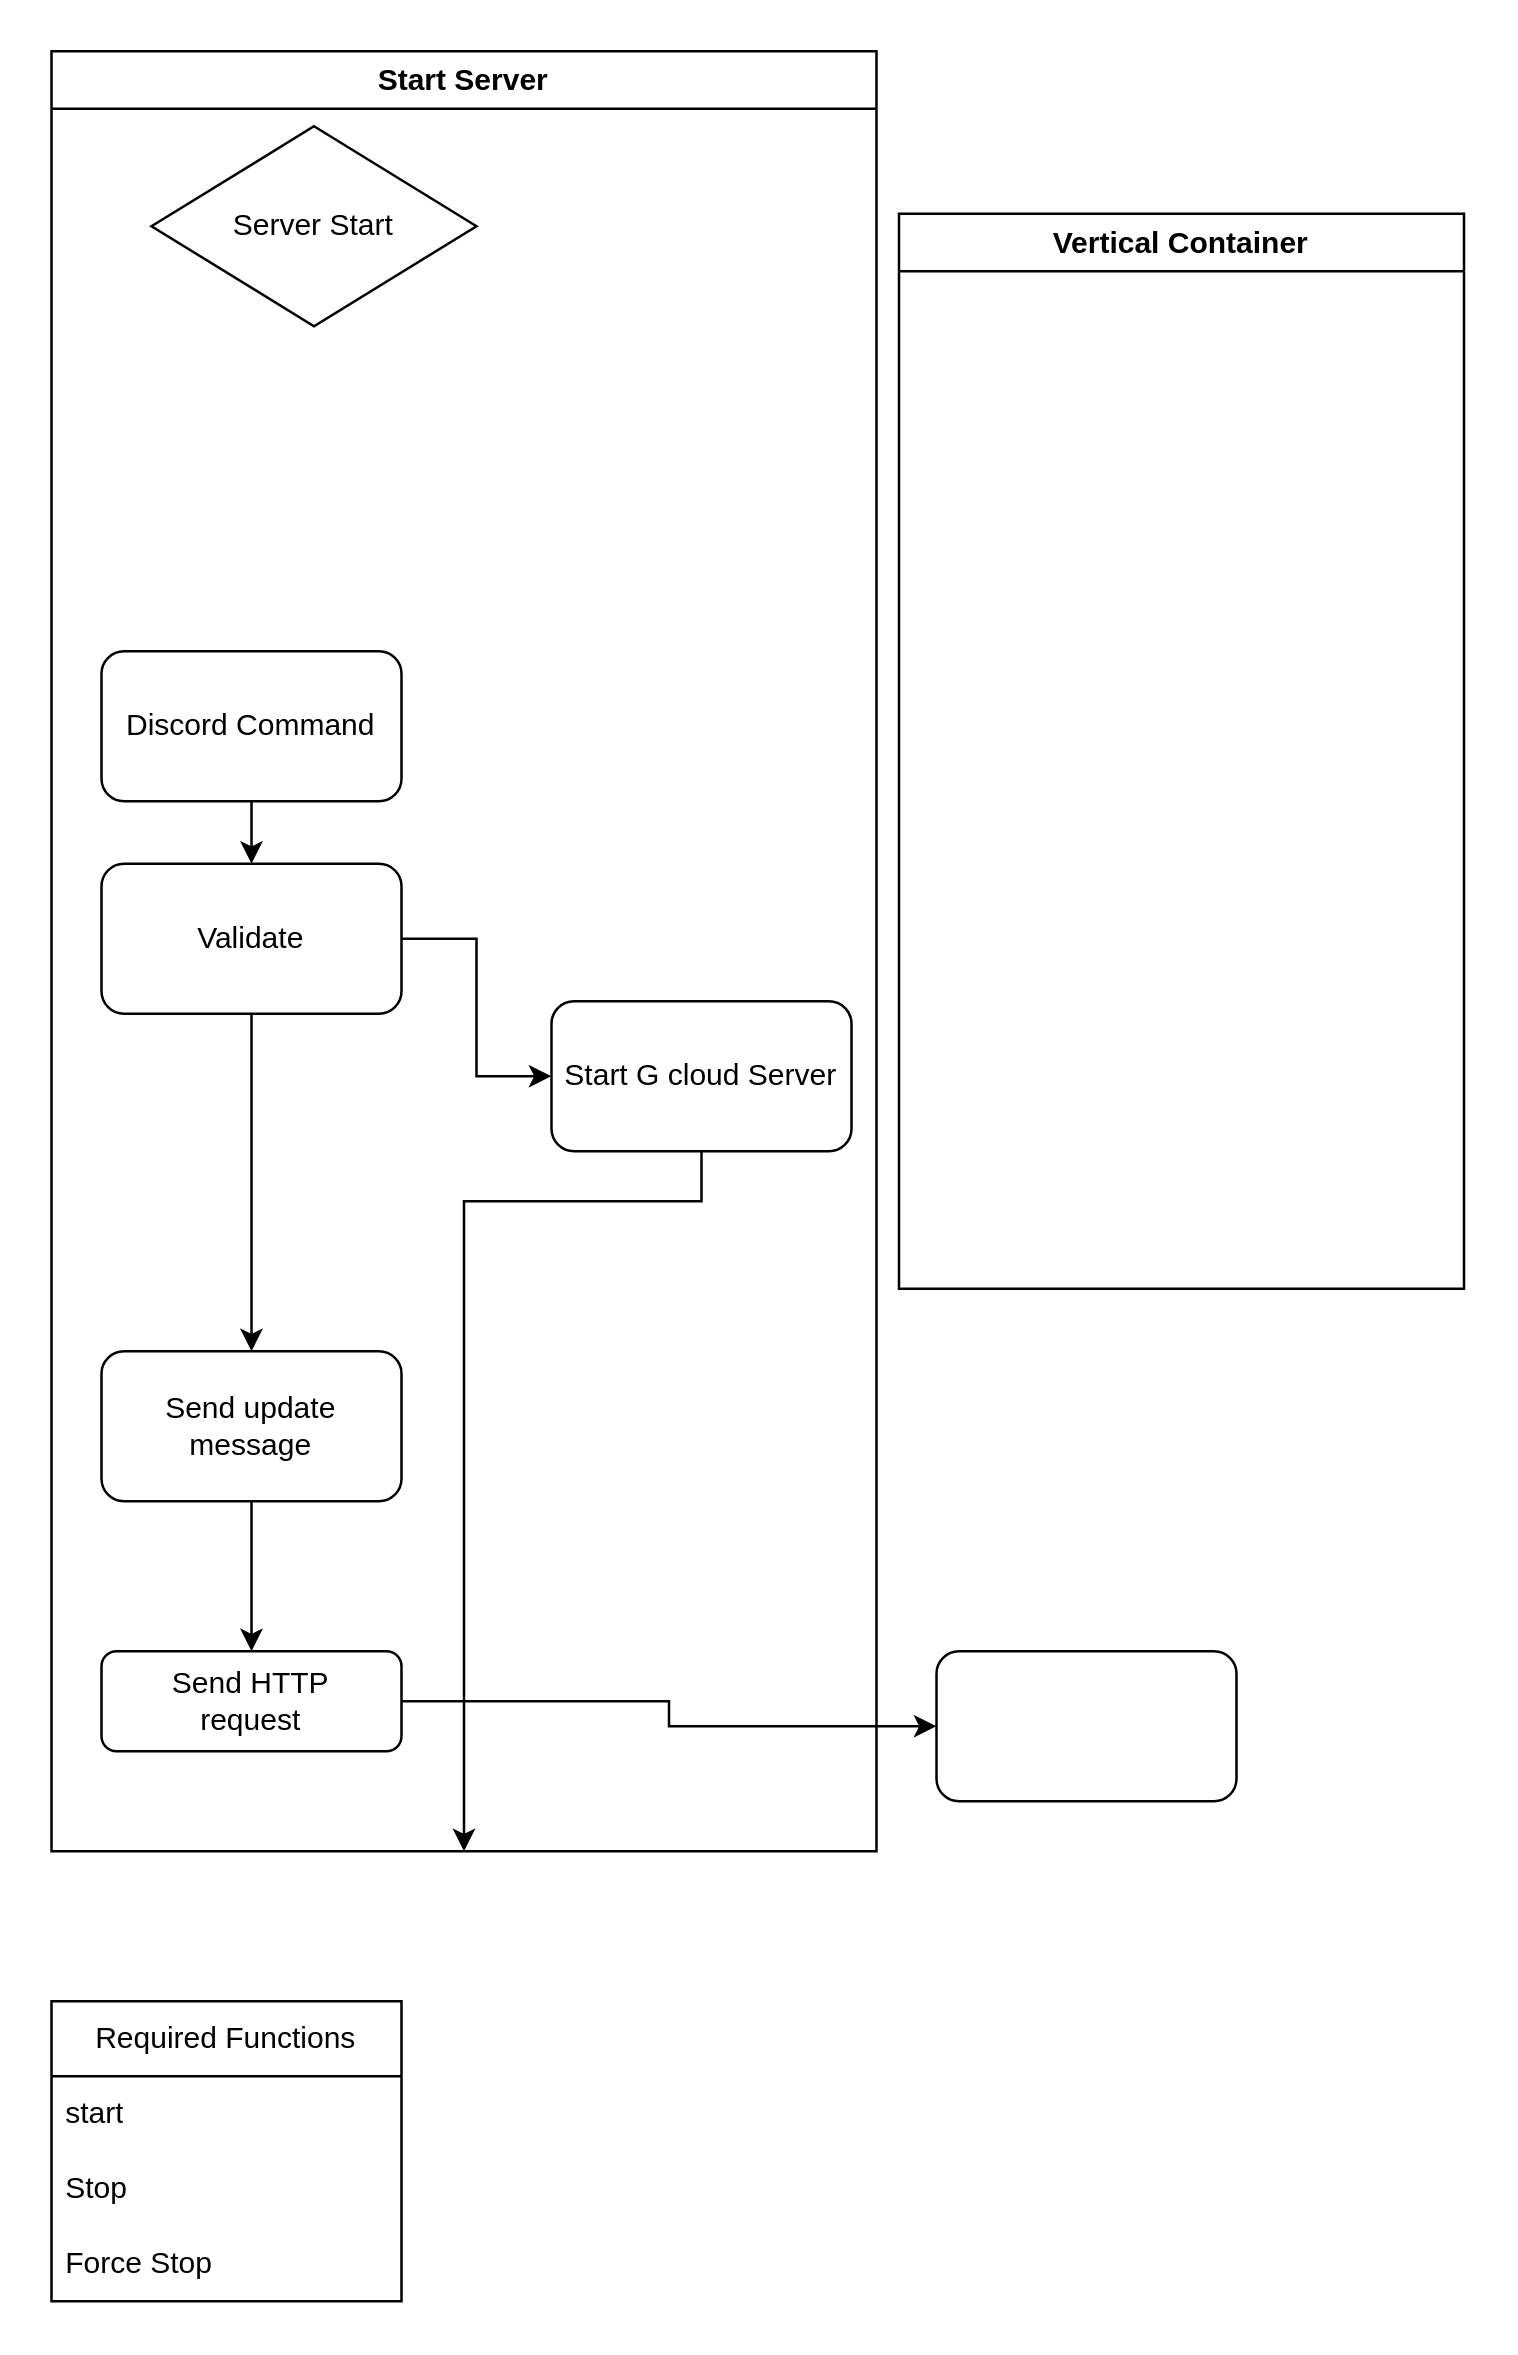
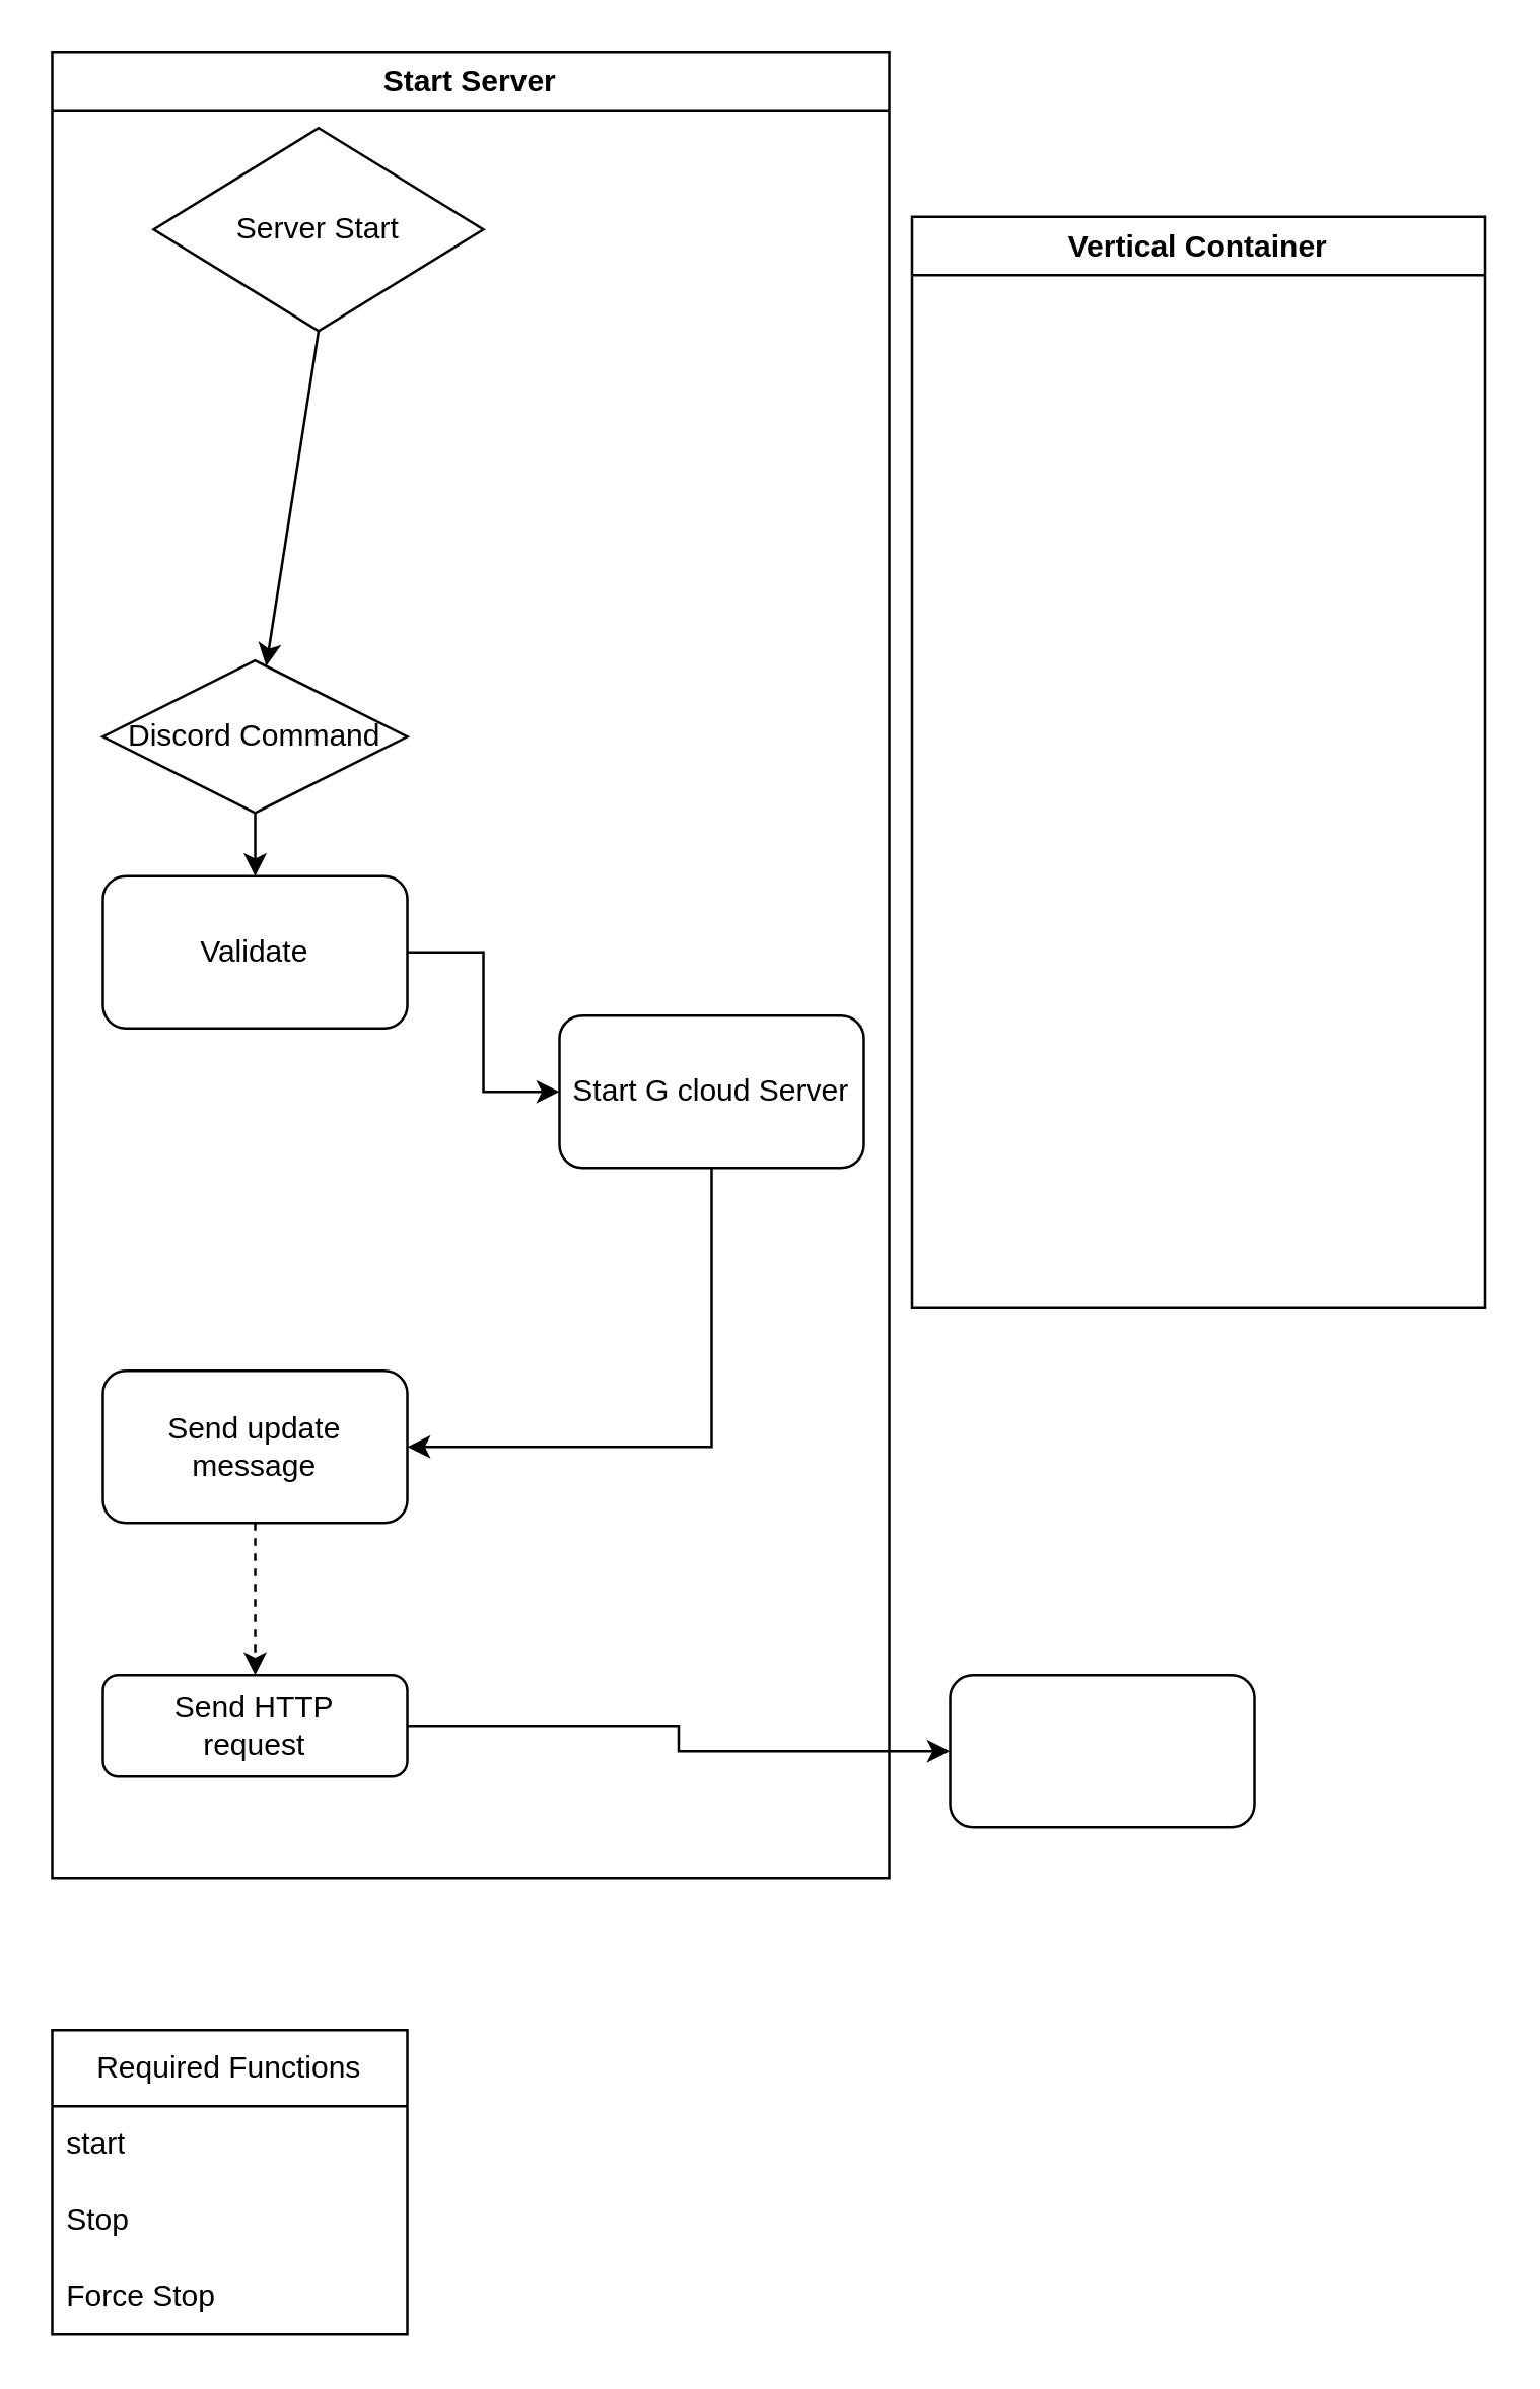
+ <mxCell id="3" value="" style="endArrow=classic;html=1;rounded=0;exitX=0.5;exitY=1;exitDx=0;exitDy=0;" edge="1" parent="1" source="2" target="5"><mxGeometry width="50" height="50" relative="1" as="geometry"><mxPoint x="410" y="500" as="sourcePoint" /><mxPoint x="100" y="250" as="targetPoint" /></mxGeometry></mxCell>
- <mxCell id="5" value="Discord Command" style="rounded=1;whiteSpace=wrap;html=1;" vertex="1" parent="1"><mxGeometry x="40" y="260" width="120" height="60" as="geometry" /></mxCell>
+ <mxCell id="5" value="Discord Command" style="rhombus;whiteSpace=wrap;html=1;" vertex="1" parent="1"><mxGeometry x="40" y="260" width="120" height="60" as="geometry" /></mxCell>
- <mxCell id="7" value="" style="edgeStyle=orthogonalEdgeStyle;rounded=0;orthogonalLoop=1;jettySize=auto;html=1;" edge="1" parent="1" source="8" target="12"><mxGeometry relative="1" as="geometry" /></mxCell>
- <mxCell id="9" style="edgeStyle=orthogonalEdgeStyle;rounded=0;orthogonalLoop=1;jettySize=auto;html=1;exitX=0.5;exitY=1;exitDx=0;exitDy=0;" edge="1" parent="1" source="10" target="16"><mxGeometry relative="1" as="geometry" /></mxCell>
+ <mxCell id="9" style="edgeStyle=orthogonalEdgeStyle;rounded=0;orthogonalLoop=1;jettySize=auto;html=1;exitX=0.5;exitY=1;exitDx=0;exitDy=0;entryX=1;entryY=0.5;entryDx=0;entryDy=0;" edge="1" parent="1" source="10" target="12"><mxGeometry relative="1" as="geometry" /></mxCell>
- <mxCell id="11" value="" style="edgeStyle=orthogonalEdgeStyle;rounded=0;orthogonalLoop=1;jettySize=auto;html=1;" edge="1" parent="1" source="12" target="14"><mxGeometry relative="1" as="geometry" /></mxCell>
+ <mxCell id="11" value="" style="edgeStyle=orthogonalEdgeStyle;rounded=0;orthogonalLoop=1;jettySize=auto;html=1;dashed=1;" edge="1" parent="1" source="12" target="14"><mxGeometry relative="1" as="geometry" /></mxCell>
